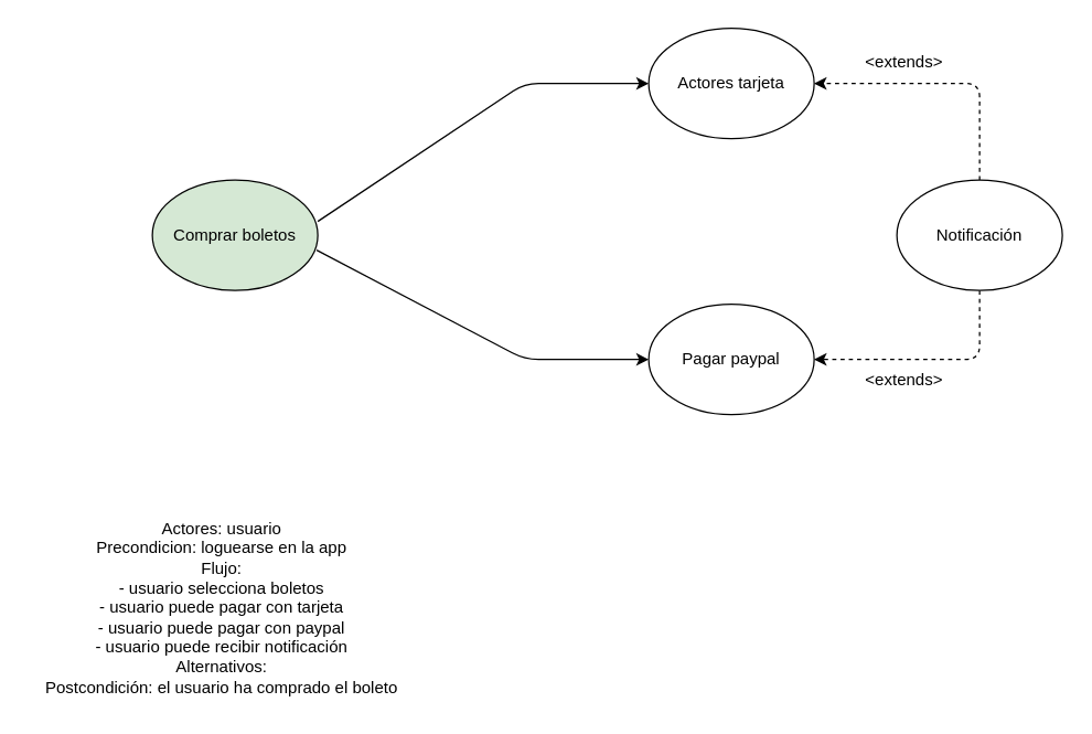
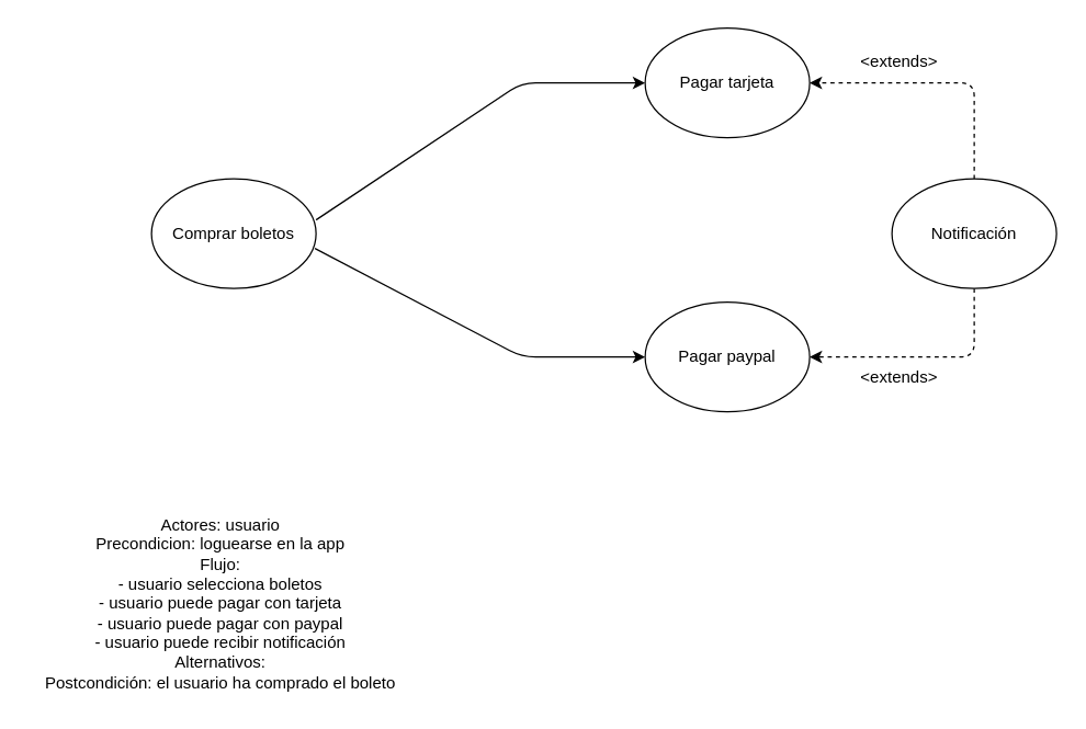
- <mxCell id="5" value="Actores tarjeta" style="ellipse;whiteSpace=wrap;html=1;" vertex="1" parent="1"><mxGeometry x="470" y="20" width="120" height="80" as="geometry" /></mxCell>
+ <mxCell id="5" value="Pagar tarjeta" style="ellipse;whiteSpace=wrap;html=1;" vertex="1" parent="1"><mxGeometry x="470" y="20" width="120" height="80" as="geometry" /></mxCell>
- <mxCell id="2" value="Comprar boletos" style="ellipse;whiteSpace=wrap;html=1;fillColor=#d5e8d4;" vertex="1" parent="1"><mxGeometry x="110" y="130" width="120" height="80" as="geometry" /></mxCell>
+ <mxCell id="2" value="Comprar boletos" style="ellipse;whiteSpace=wrap;html=1;" vertex="1" parent="1"><mxGeometry x="110" y="130" width="120" height="80" as="geometry" /></mxCell>
